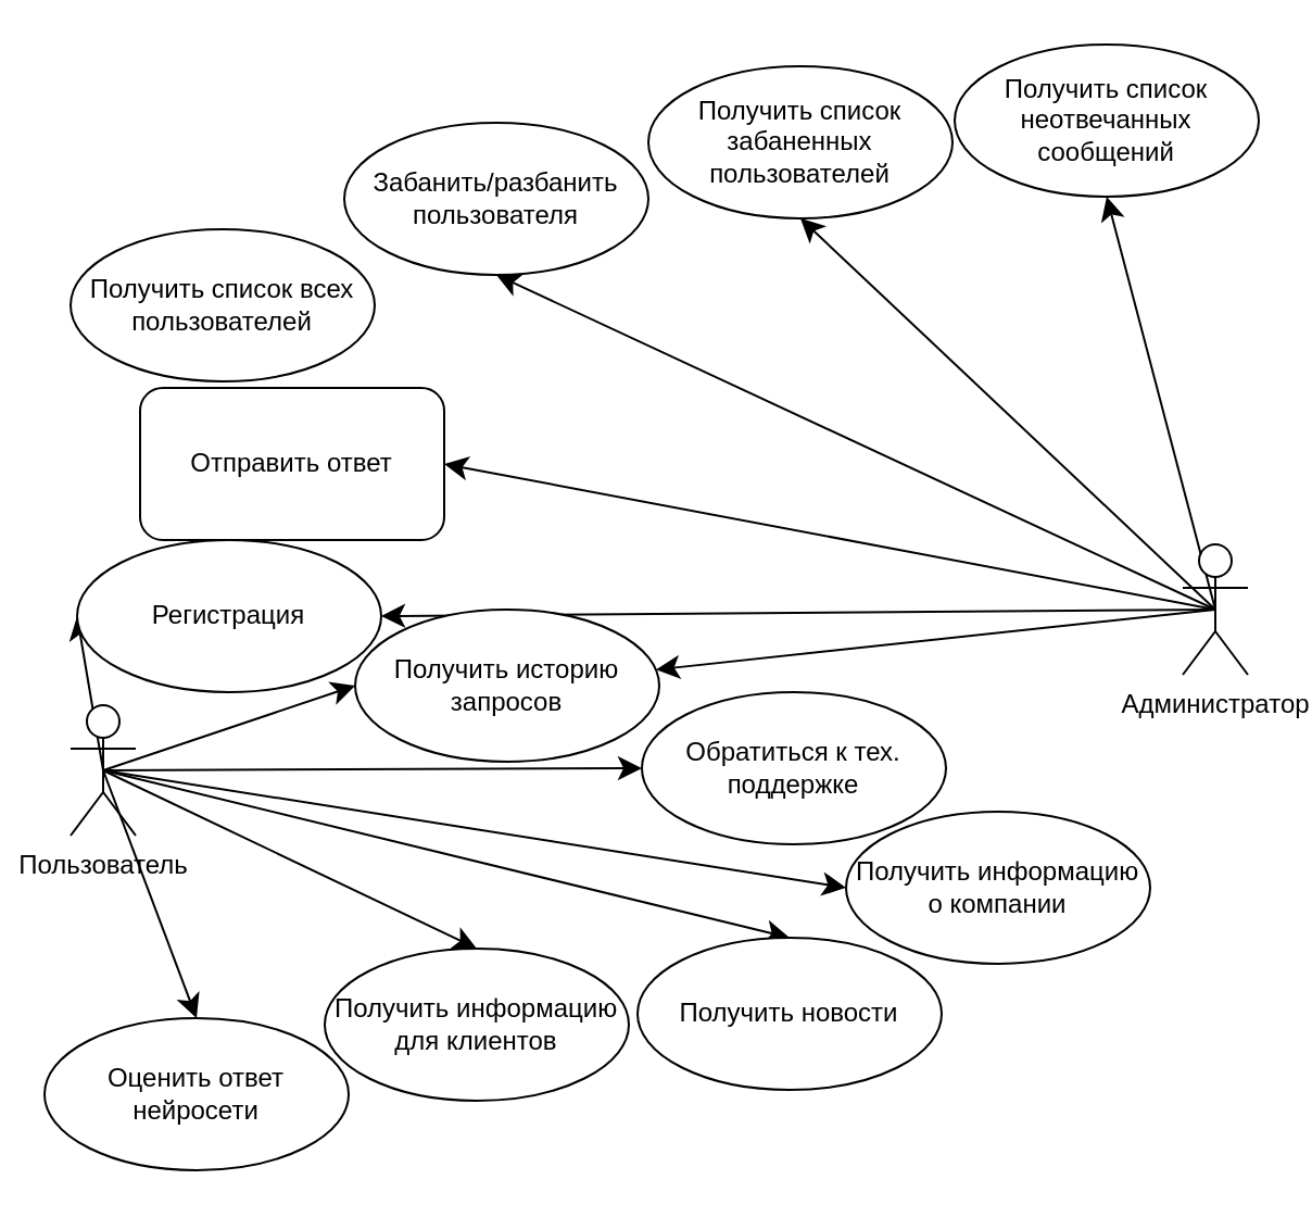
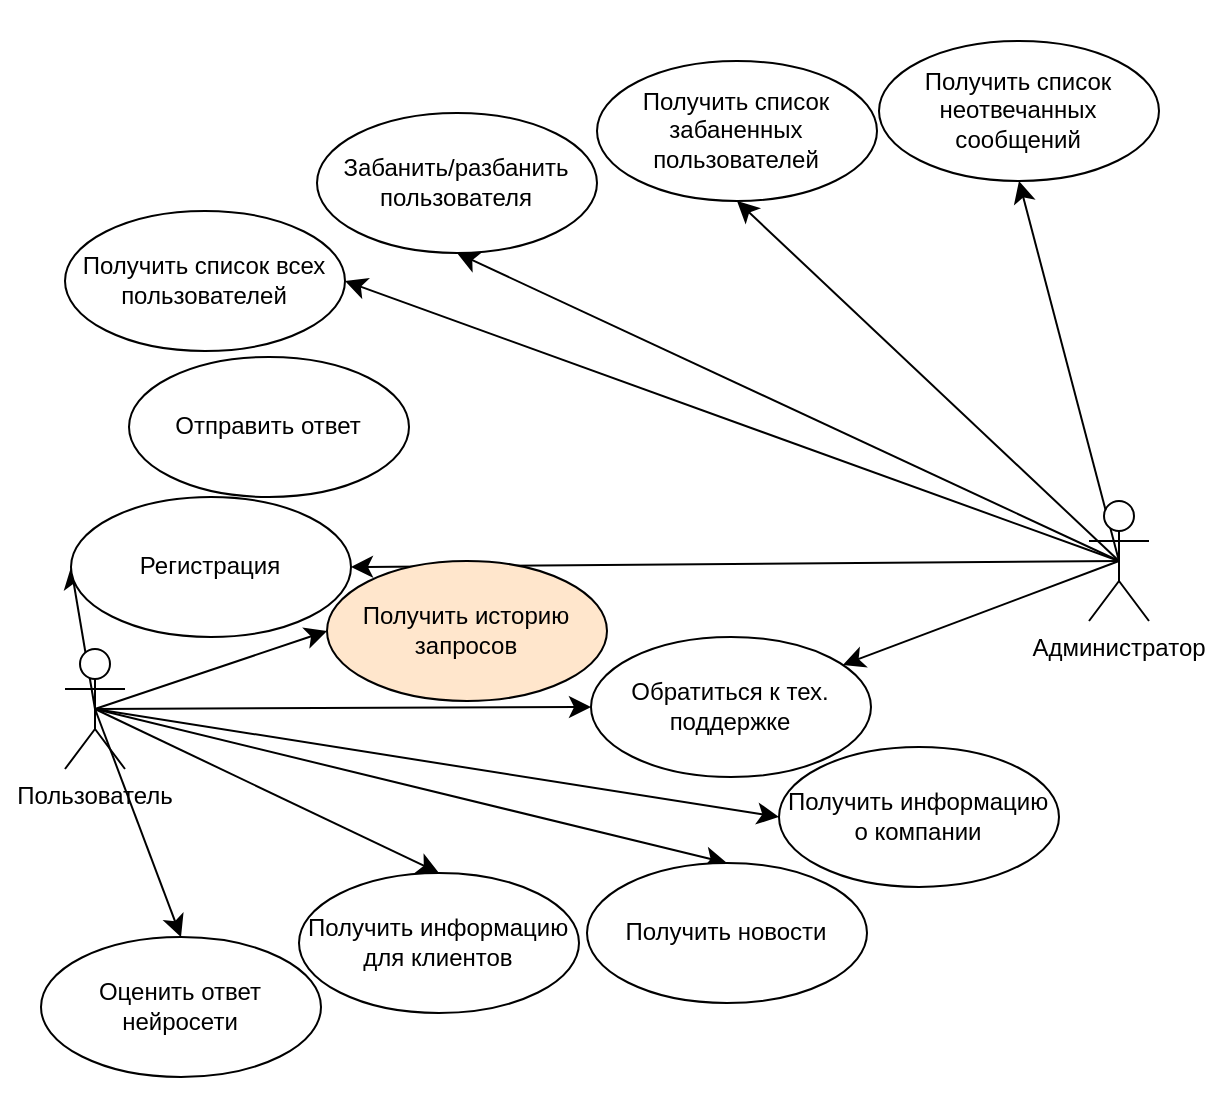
- <mxCell id="28" value="Отправить ответ" style="whiteSpace=wrap;html=1;rounded=1;" vertex="1" parent="1"><mxGeometry x="64" y="178" width="140" height="70" as="geometry" /></mxCell>
+ <mxCell id="28" value="Отправить ответ" style="ellipse;whiteSpace=wrap;html=1;" vertex="1" parent="1"><mxGeometry x="64" y="178" width="140" height="70" as="geometry" /></mxCell>
- <mxCell id="14" style="edgeStyle=none;curved=1;rounded=0;orthogonalLoop=1;jettySize=auto;html=1;exitX=0.5;exitY=0.5;exitDx=0;exitDy=0;exitPerimeter=0;entryX=1;entryY=0.5;entryDx=0;entryDy=0;fontSize=12;startSize=8;endSize=8;" edge="1" parent="1" source="15" target="28"><mxGeometry relative="1" as="geometry" /></mxCell>
+ <mxCell id="14" style="edgeStyle=none;curved=1;rounded=0;orthogonalLoop=1;jettySize=auto;html=1;exitX=0.5;exitY=0.5;exitDx=0;exitDy=0;exitPerimeter=0;fontSize=12;startSize=8;endSize=8;" edge="1" parent="1" source="15" target="18"><mxGeometry relative="1" as="geometry" /></mxCell>
- <mxCell id="10" style="edgeStyle=none;curved=1;rounded=0;orthogonalLoop=1;jettySize=auto;html=1;exitX=0.5;exitY=0.5;exitDx=0;exitDy=0;exitPerimeter=0;fontSize=12;startSize=8;endSize=8;" edge="1" parent="1" source="15" target="17"><mxGeometry relative="1" as="geometry" /></mxCell>
+ <mxCell id="10" style="edgeStyle=none;curved=1;rounded=0;orthogonalLoop=1;jettySize=auto;html=1;exitX=0.5;exitY=0.5;exitDx=0;exitDy=0;exitPerimeter=0;entryX=1;entryY=0.5;entryDx=0;entryDy=0;fontSize=12;startSize=8;endSize=8;" edge="1" parent="1" source="15" target="24"><mxGeometry relative="1" as="geometry" /></mxCell>
- <mxCell id="17" value="Получить историю запросов" style="ellipse;whiteSpace=wrap;html=1;" vertex="1" parent="1"><mxGeometry x="163" y="280" width="140" height="70" as="geometry" /></mxCell>
+ <mxCell id="17" value="Получить историю запросов" style="ellipse;whiteSpace=wrap;html=1;fillColor=#ffe6cc;" vertex="1" parent="1"><mxGeometry x="163" y="280" width="140" height="70" as="geometry" /></mxCell>
